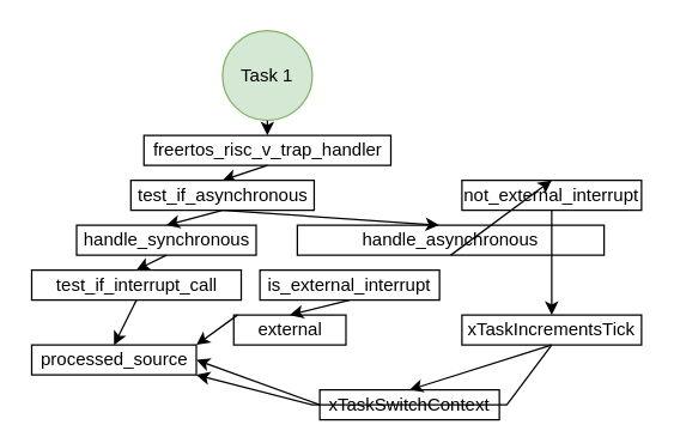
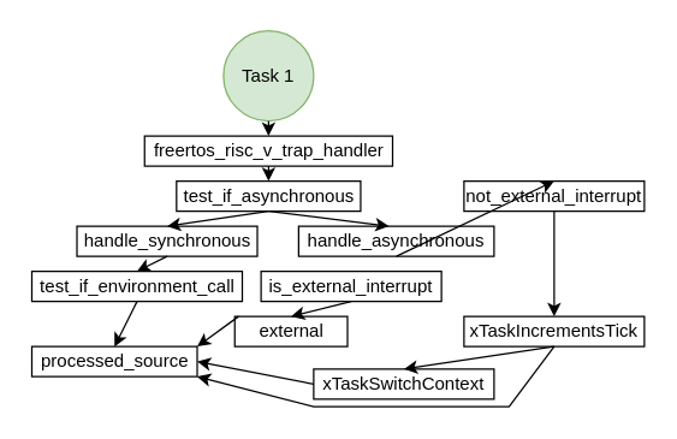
- <mxCell id="6" value="test_if_asynchronous" style="rounded=0;whiteSpace=wrap;html=1;" vertex="1" parent="1"><mxGeometry x="86.75" y="120" width="122.5" height="20" as="geometry" /></mxCell>
+ <mxCell id="6" value="test_if_asynchronous" style="rounded=0;whiteSpace=wrap;html=1;" vertex="1" parent="1"><mxGeometry x="116.75" y="120" width="122.5" height="20" as="geometry" /></mxCell>
- <mxCell id="9" value="handle_asynchronous" style="rounded=0;whiteSpace=wrap;html=1;" vertex="1" parent="1"><mxGeometry x="198" y="150" width="205" height="20" as="geometry" /></mxCell>
+ <mxCell id="9" value="handle_asynchronous" style="rounded=0;whiteSpace=wrap;html=1;" vertex="1" parent="1"><mxGeometry x="198" y="150" width="130" height="20" as="geometry" /></mxCell>
- <mxCell id="12" value="test_if_interrupt_call" style="rounded=0;whiteSpace=wrap;html=1;" vertex="1" parent="1"><mxGeometry x="20.5" y="180" width="140" height="20" as="geometry" /></mxCell>
+ <mxCell id="12" value="test_if_environment_call" style="rounded=0;whiteSpace=wrap;html=1;" vertex="1" parent="1"><mxGeometry x="20.5" y="180" width="140" height="20" as="geometry" /></mxCell>
- <mxCell id="23" value="xTaskSwitchContext&lt;span id=&quot;docs-internal-guid-7db6147b-7fff-1afc-eab8-4e1aa0cf50d5&quot;&gt;&lt;/span&gt;&lt;span id=&quot;docs-internal-guid-7db6147b-7fff-1afc-eab8-4e1aa0cf50d5&quot;&gt;&lt;/span&gt;&lt;span id=&quot;docs-internal-guid-7db6147b-7fff-1afc-eab8-4e1aa0cf50d5&quot;&gt;&lt;/span&gt;" style="rounded=0;whiteSpace=wrap;html=1;" vertex="1" parent="1"><mxGeometry x="213" y="260" width="120" height="20" as="geometry" /></mxCell>
+ <mxCell id="23" value="xTaskSwitchContext&lt;span id=&quot;docs-internal-guid-7db6147b-7fff-1afc-eab8-4e1aa0cf50d5&quot;&gt;&lt;/span&gt;&lt;span id=&quot;docs-internal-guid-7db6147b-7fff-1afc-eab8-4e1aa0cf50d5&quot;&gt;&lt;/span&gt;&lt;span id=&quot;docs-internal-guid-7db6147b-7fff-1afc-eab8-4e1aa0cf50d5&quot;&gt;&lt;/span&gt;" style="rounded=0;whiteSpace=wrap;html=1;" vertex="1" parent="1"><mxGeometry x="208" y="245" width="120" height="20" as="geometry" /></mxCell>
